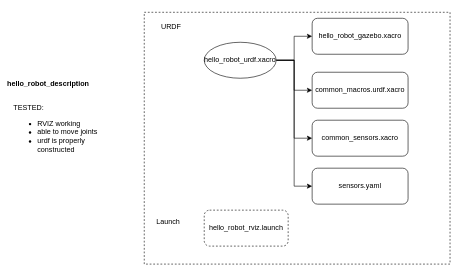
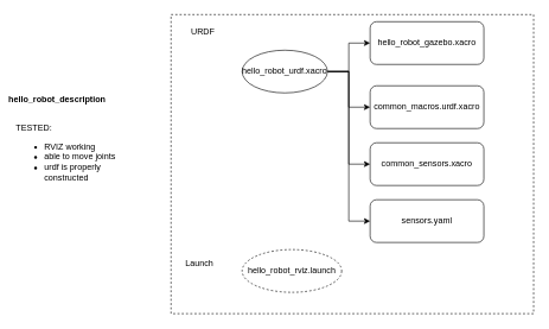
- <mxCell id="14" value="hello_robot_rviz.launch" style="rounded=1;whiteSpace=wrap;html=1;dashed=1;fillColor=none;" vertex="1" parent="1"><mxGeometry x="340" y="350" width="140" height="60" as="geometry" /></mxCell>
+ <mxCell id="14" value="hello_robot_rviz.launch" style="ellipse;whiteSpace=wrap;html=1;dashed=1;fillColor=none;" vertex="1" parent="1"><mxGeometry x="340" y="350" width="140" height="60" as="geometry" /></mxCell>
